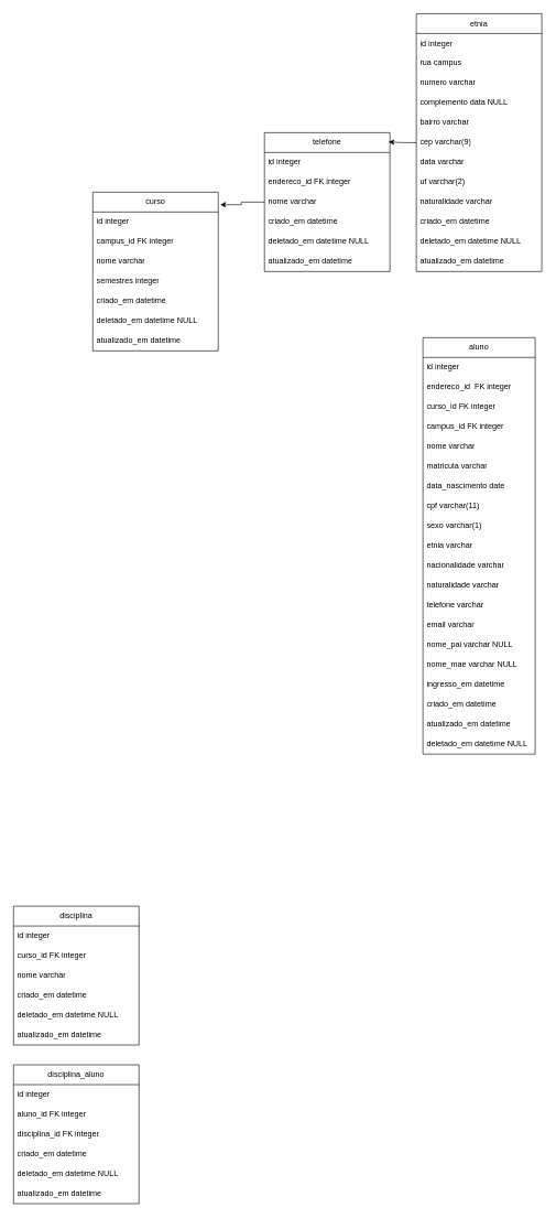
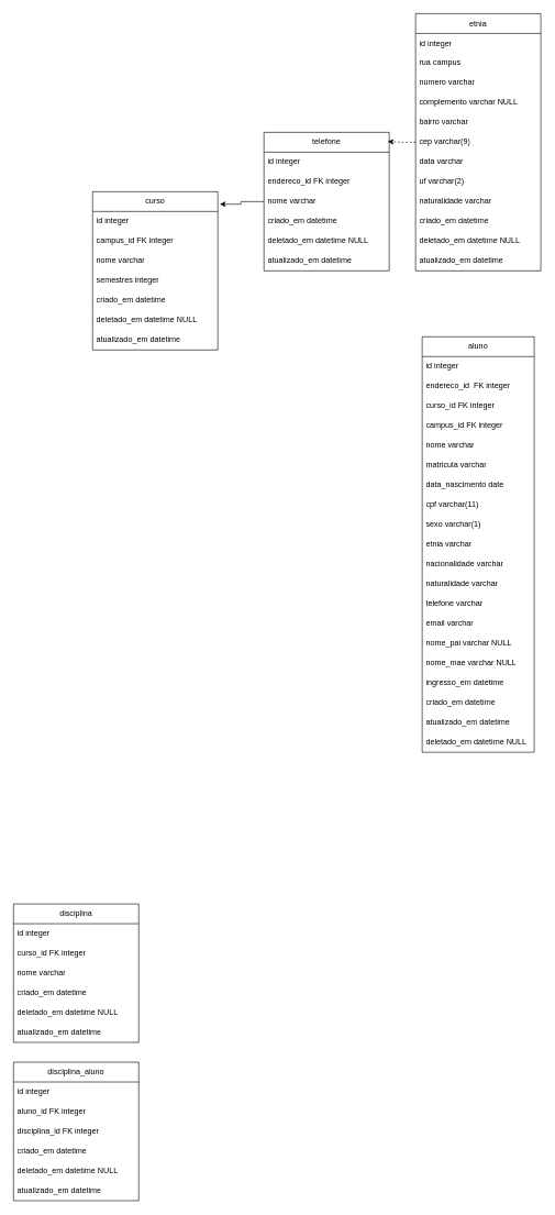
- <mxCell id="27" value="complemento data NULL" style="text;strokeColor=none;fillColor=none;align=left;verticalAlign=middle;spacingLeft=4;spacingRight=4;overflow=hidden;points=[[0,0.5],[1,0.5]];portConstraint=eastwest;rotatable=0;whiteSpace=wrap;html=1;" vertex="1" parent="23"><mxGeometry y="120" width="190" height="30" as="geometry" /></mxCell>
+ <mxCell id="27" value="complemento varchar NULL" style="text;strokeColor=none;fillColor=none;align=left;verticalAlign=middle;spacingLeft=4;spacingRight=4;overflow=hidden;points=[[0,0.5],[1,0.5]];portConstraint=eastwest;rotatable=0;whiteSpace=wrap;html=1;" vertex="1" parent="23"><mxGeometry y="120" width="190" height="30" as="geometry" /></mxCell>
- <mxCell id="65" style="edgeStyle=orthogonalEdgeStyle;rounded=0;orthogonalLoop=1;jettySize=auto;html=1;entryX=0.989;entryY=0.067;entryDx=0;entryDy=0;entryPerimeter=0;" edge="1" parent="1" source="23" target="36"><mxGeometry relative="1" as="geometry" /></mxCell>
+ <mxCell id="65" style="edgeStyle=orthogonalEdgeStyle;rounded=0;orthogonalLoop=1;jettySize=auto;html=1;entryX=0.989;entryY=0.067;entryDx=0;entryDy=0;entryPerimeter=0;dashed=1;" edge="1" parent="1" source="23" target="36"><mxGeometry relative="1" as="geometry" /></mxCell>
